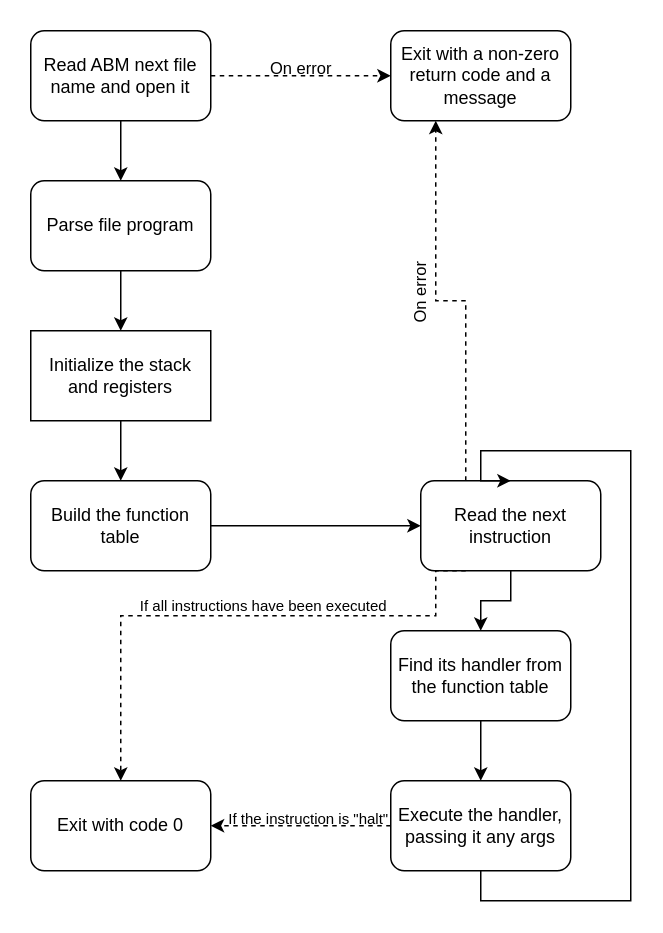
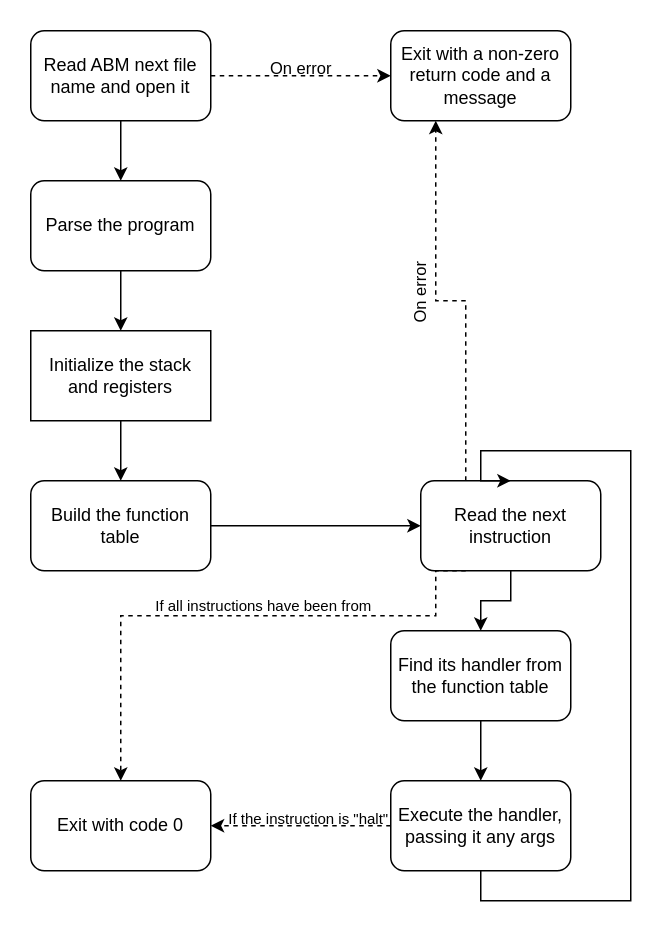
- <mxCell id="6" value="Parse file program" style="rounded=1;whiteSpace=wrap;html=1;" vertex="1" parent="1"><mxGeometry x="20" y="120" width="120" height="60" as="geometry" /></mxCell>
+ <mxCell id="6" value="Parse the program" style="rounded=1;whiteSpace=wrap;html=1;" vertex="1" parent="1"><mxGeometry x="20" y="120" width="120" height="60" as="geometry" /></mxCell>
- <mxCell id="23" value="If all instructions have been executed" style="text;html=1;align=center;verticalAlign=middle;resizable=0;points=[];autosize=1;strokeColor=none;fillColor=none;fontSize=10;" vertex="1" parent="1"><mxGeometry x="80" y="388" width="190" height="30" as="geometry" /></mxCell>
+ <mxCell id="23" value="If all instructions have been from" style="text;html=1;align=center;verticalAlign=middle;resizable=0;points=[];autosize=1;strokeColor=none;fillColor=none;fontSize=10;" vertex="1" parent="1"><mxGeometry x="80" y="388" width="190" height="30" as="geometry" /></mxCell>
